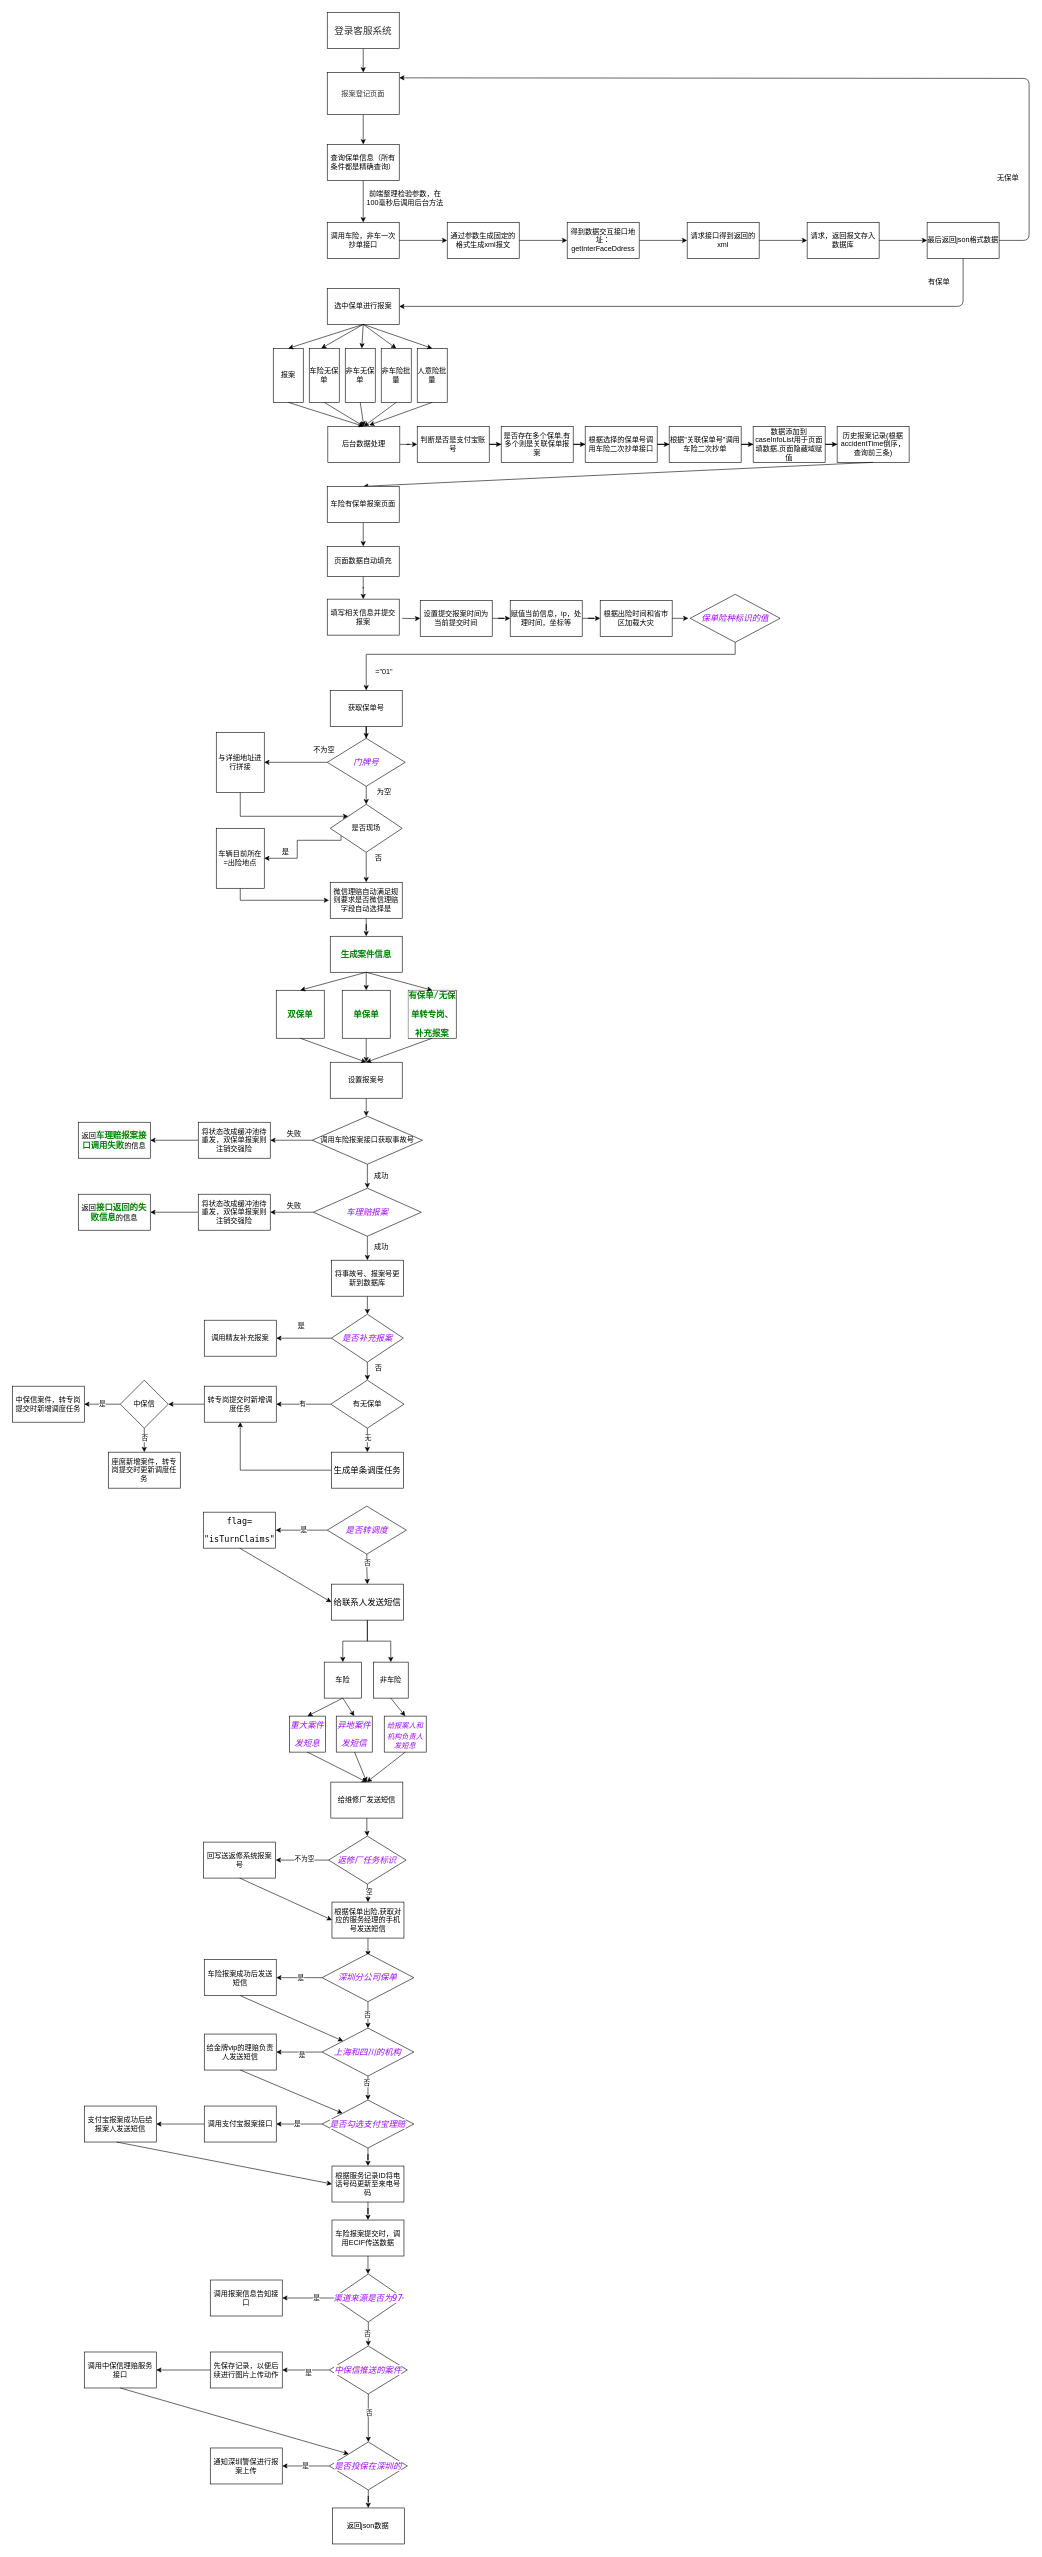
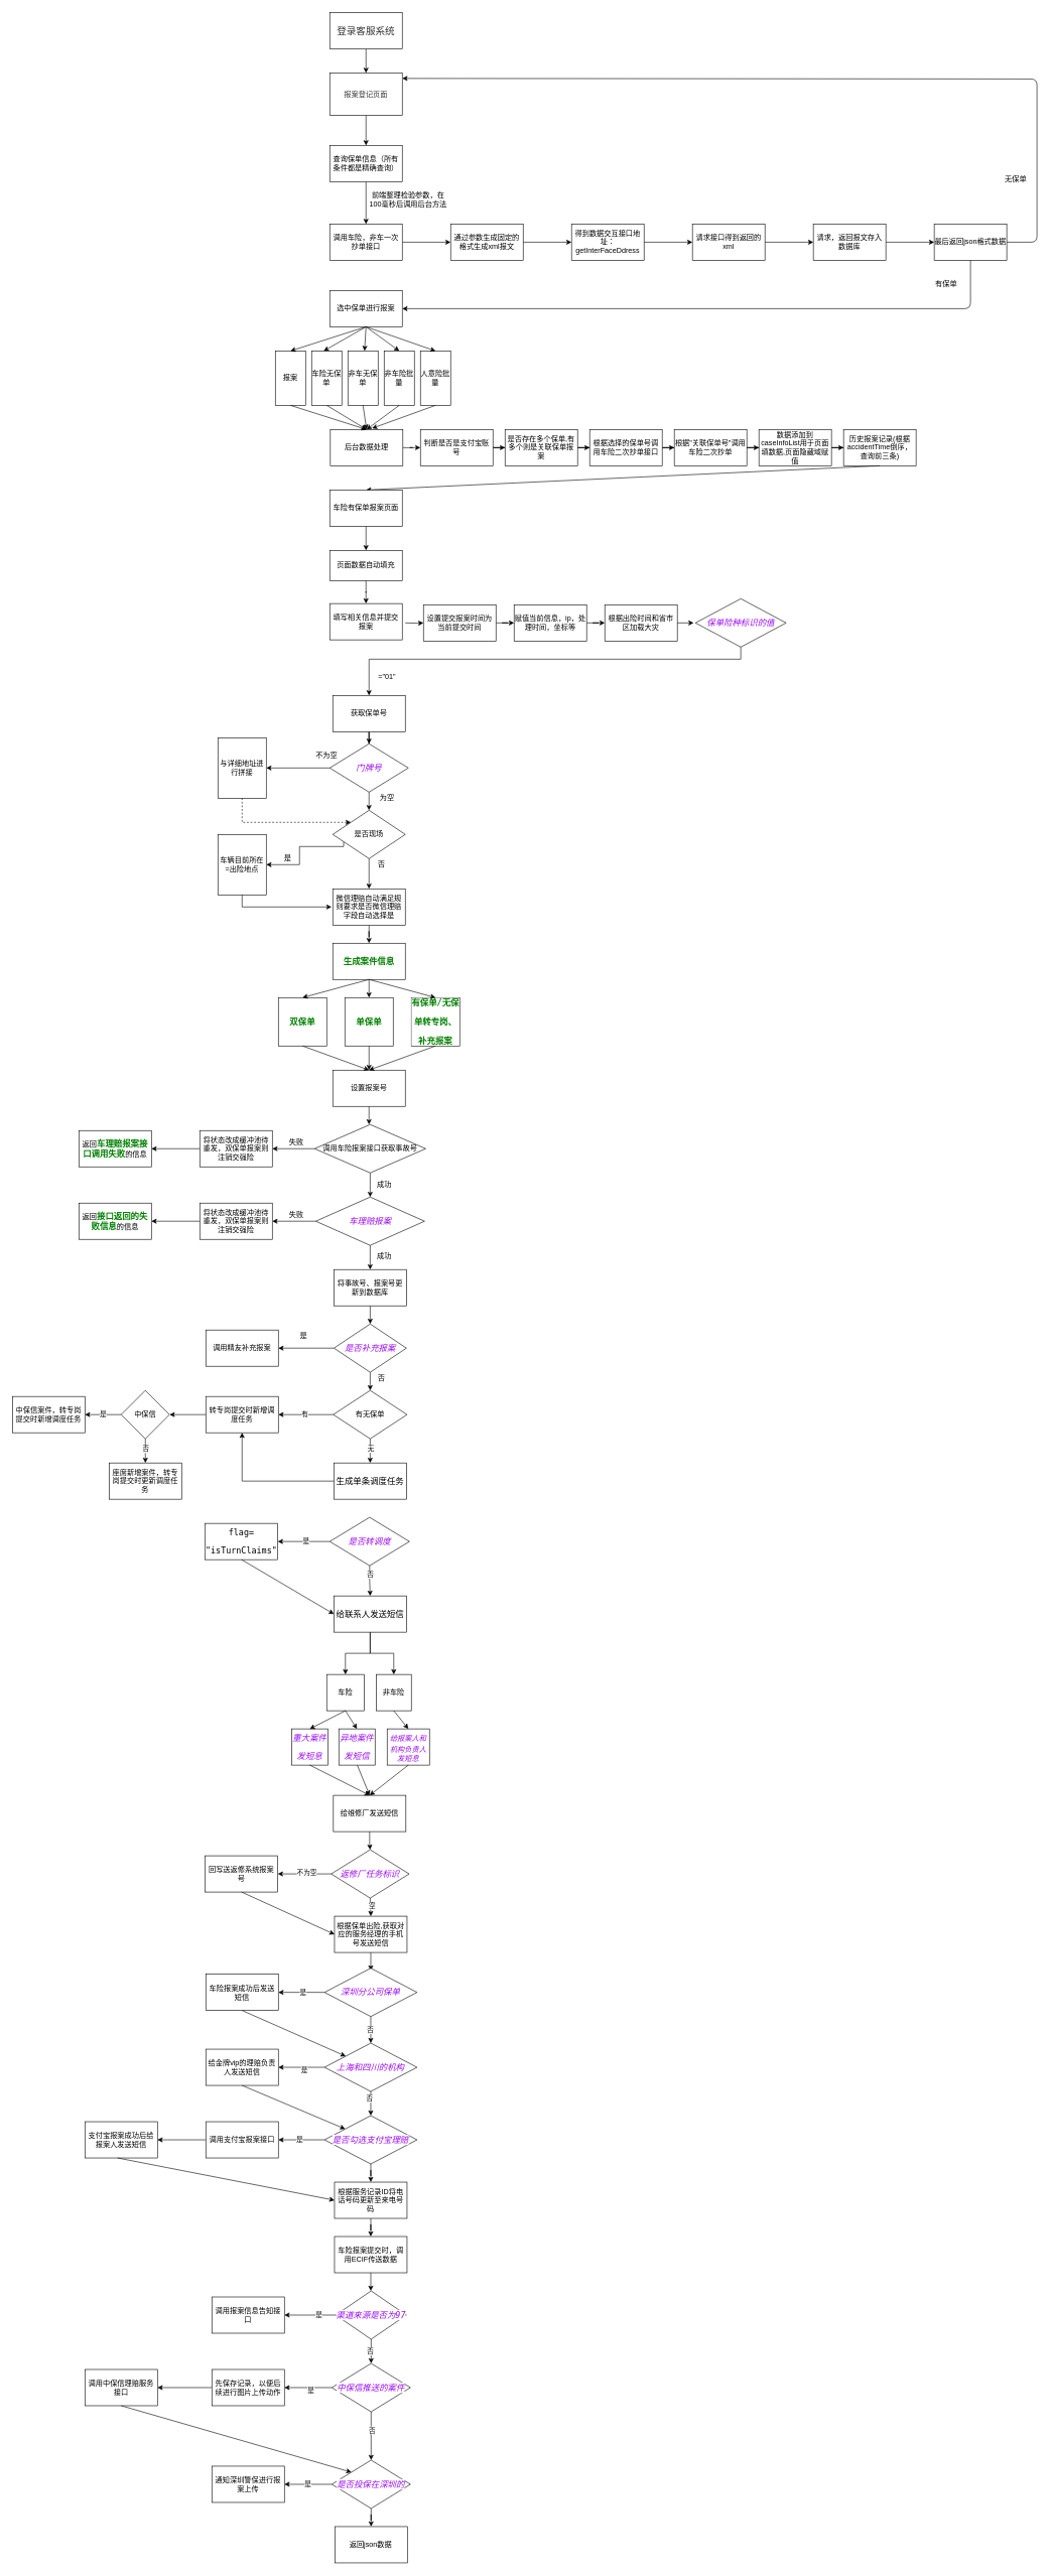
- <mxCell id="74" style="edgeStyle=orthogonalEdgeStyle;rounded=0;orthogonalLoop=1;jettySize=auto;html=1;exitX=0.5;exitY=1;exitDx=0;exitDy=0;" edge="1" parent="1" source="75" target="80"><mxGeometry relative="1" as="geometry"><mxPoint x="550" y="1370" as="targetPoint" /><Array as="points"><mxPoint x="400" y="1360" /></Array></mxGeometry></mxCell>
+ <mxCell id="74" style="edgeStyle=orthogonalEdgeStyle;rounded=0;orthogonalLoop=1;jettySize=auto;html=1;exitX=0.5;exitY=1;exitDx=0;exitDy=0;dashed=1;" edge="1" parent="1" source="75" target="80"><mxGeometry relative="1" as="geometry"><mxPoint x="550" y="1370" as="targetPoint" /><Array as="points"><mxPoint x="400" y="1360" /></Array></mxGeometry></mxCell>
